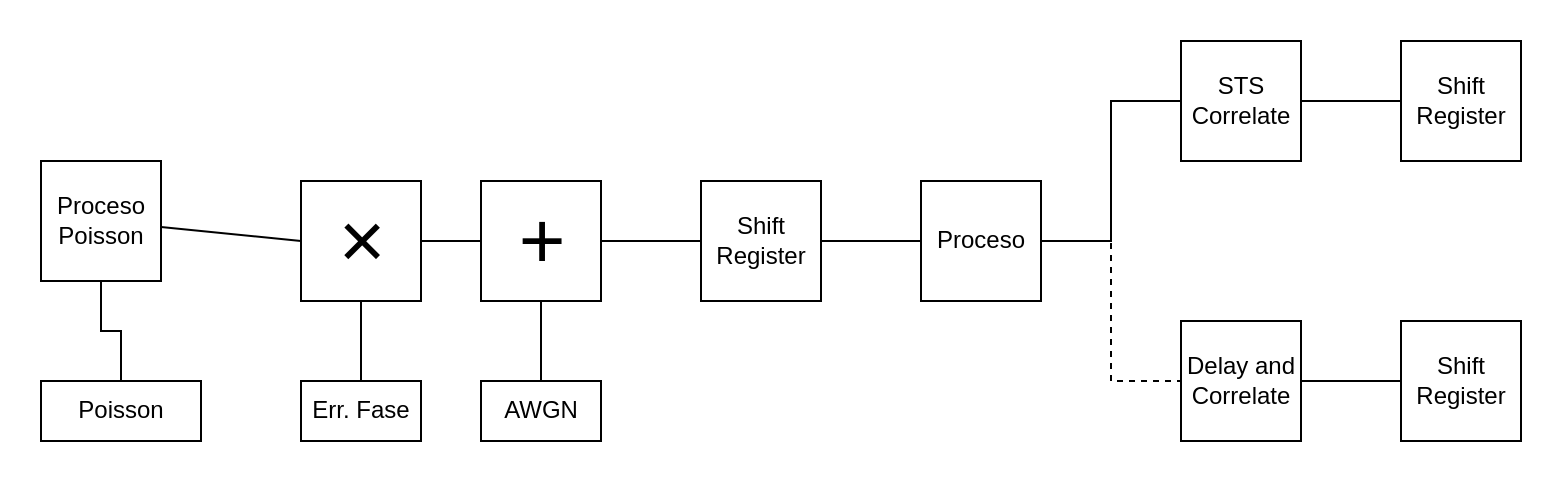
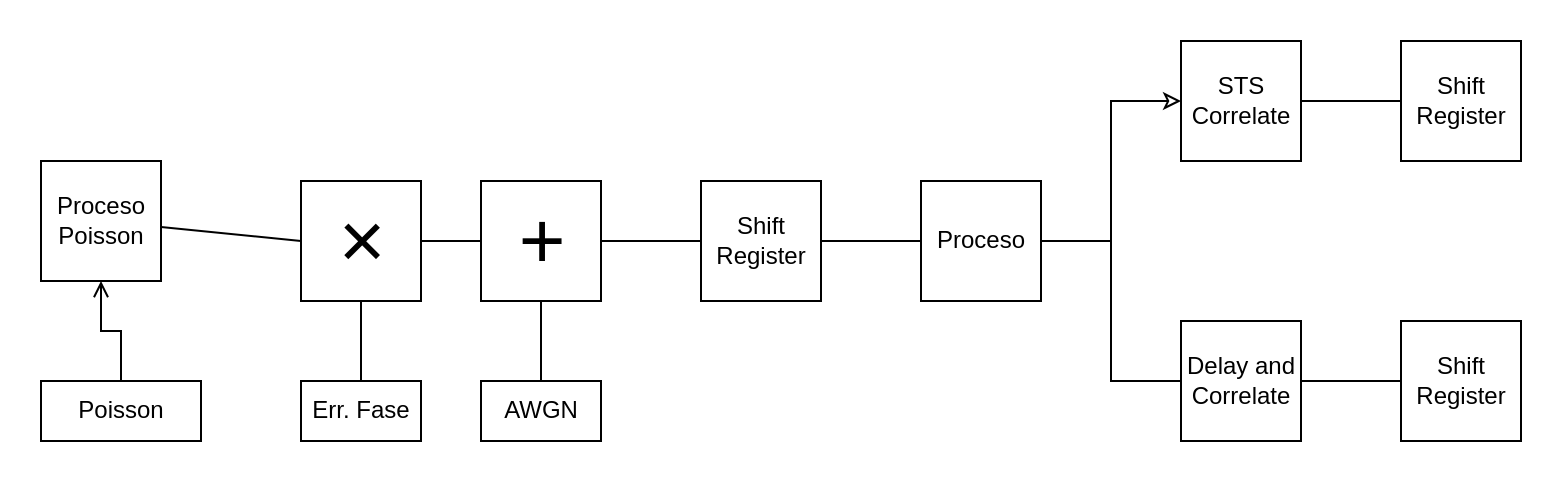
- <mxCell id="22" style="edgeStyle=orthogonalEdgeStyle;rounded=0;html=1;exitX=0;exitY=0;exitDx=60;exitDy=30;exitPerimeter=0;entryX=0;entryY=0;entryDx=0;entryDy=30;entryPerimeter=0;endArrow=none;endFill=0;" edge="1" parent="1" source="24" target="11"><mxGeometry relative="1" as="geometry" /></mxCell>
+ <mxCell id="22" style="edgeStyle=orthogonalEdgeStyle;rounded=0;html=1;exitX=0;exitY=0;exitDx=60;exitDy=30;exitPerimeter=0;entryX=0;entryY=0;entryDx=0;entryDy=30;entryPerimeter=0;endArrow=classic;endFill=0;" edge="1" parent="1" source="24" target="11"><mxGeometry relative="1" as="geometry" /></mxCell>
- <mxCell id="14" style="edgeStyle=orthogonalEdgeStyle;rounded=0;html=1;exitX=0;exitY=0;exitDx=40;exitDy=0;exitPerimeter=0;entryX=0;entryY=0;entryDx=30;entryDy=60;entryPerimeter=0;endArrow=none;endFill=0;" edge="1" parent="1" source="15" target="3"><mxGeometry relative="1" as="geometry" /></mxCell>
+ <mxCell id="14" style="edgeStyle=orthogonalEdgeStyle;rounded=0;html=1;exitX=0;exitY=0;exitDx=40;exitDy=0;exitPerimeter=0;entryX=0;entryY=0;entryDx=30;entryDy=60;entryPerimeter=0;endArrow=open;endFill=0;" edge="1" parent="1" source="15" target="3"><mxGeometry relative="1" as="geometry" /></mxCell>
- <mxCell id="23" style="edgeStyle=orthogonalEdgeStyle;rounded=0;html=1;exitX=0;exitY=0;exitDx=60;exitDy=30;exitPerimeter=0;entryX=0;entryY=0;entryDx=0;entryDy=30;entryPerimeter=0;endArrow=none;endFill=0;dashed=1;" edge="1" parent="1" source="24" target="13"><mxGeometry relative="1" as="geometry" /></mxCell>
+ <mxCell id="23" style="edgeStyle=orthogonalEdgeStyle;rounded=0;html=1;exitX=0;exitY=0;exitDx=60;exitDy=30;exitPerimeter=0;entryX=0;entryY=0;entryDx=0;entryDy=30;entryPerimeter=0;endArrow=none;endFill=0;" edge="1" parent="1" source="24" target="13"><mxGeometry relative="1" as="geometry" /></mxCell>
